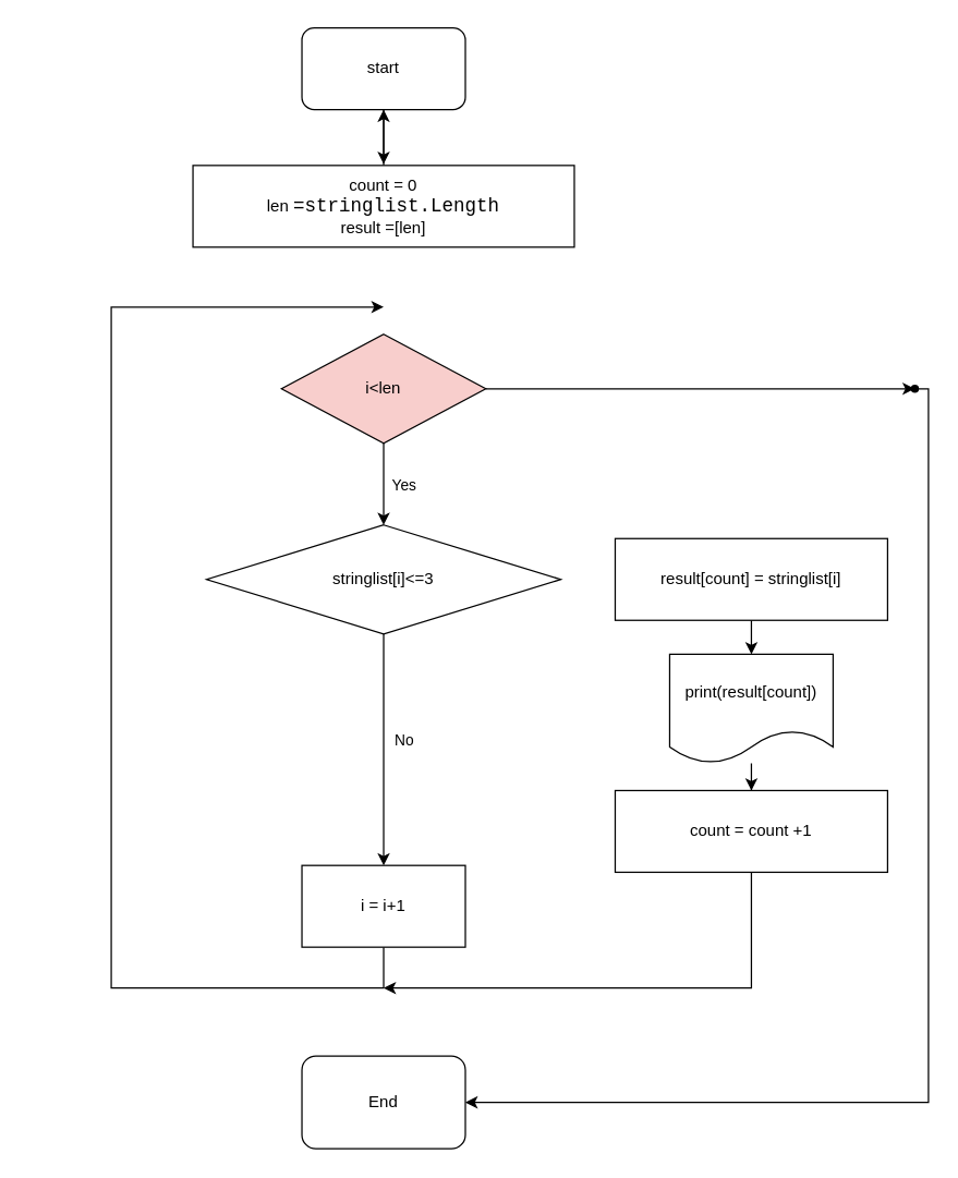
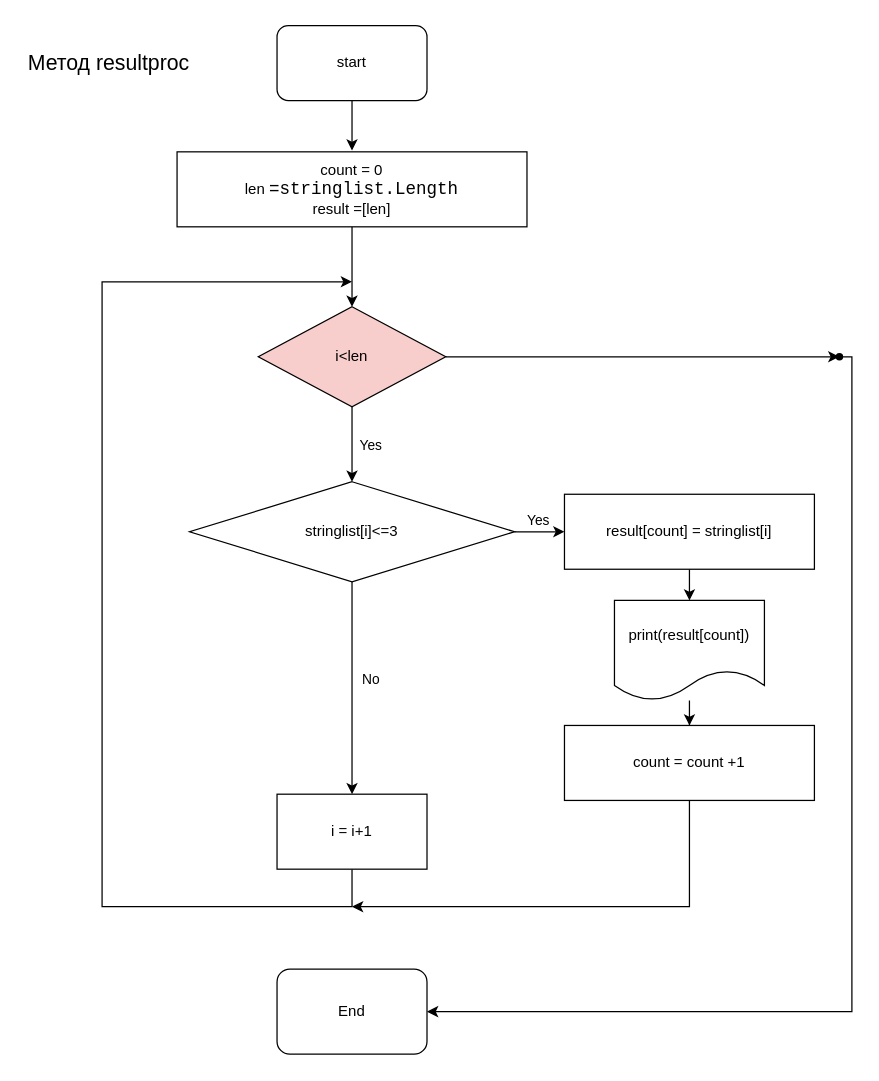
+ <mxCell id="23" value="&lt;font style=&quot;font-size: 17px;&quot;&gt;Метод resultproc&lt;/font&gt;" style="text;whiteSpace=wrap;html=1;" parent="1" vertex="1"><mxGeometry x="20" y="34" width="150" height="40" as="geometry" /></mxCell>
- <mxCell id="5" value="" style="edgeStyle=orthogonalEdgeStyle;rounded=0;orthogonalLoop=1;jettySize=auto;html=1;" parent="1" source="6" target="3" edge="1"><mxGeometry relative="1" as="geometry" /></mxCell>
+ <mxCell id="5" value="" style="edgeStyle=orthogonalEdgeStyle;rounded=0;orthogonalLoop=1;jettySize=auto;html=1;" parent="1" source="6" target="10" edge="1"><mxGeometry relative="1" as="geometry" /></mxCell>
+ <mxCell id="11" value="" style="edgeStyle=orthogonalEdgeStyle;rounded=0;orthogonalLoop=1;jettySize=auto;html=1;" parent="1" source="15" target="17" edge="1"><mxGeometry relative="1" as="geometry" /></mxCell>
+ <mxCell id="12" value="Yes" style="edgeLabel;html=1;align=center;verticalAlign=middle;resizable=0;points=[];" parent="11" vertex="1" connectable="0"><mxGeometry x="-0.114" relative="1" as="geometry"><mxPoint y="-10" as="offset" /></mxGeometry></mxCell>
